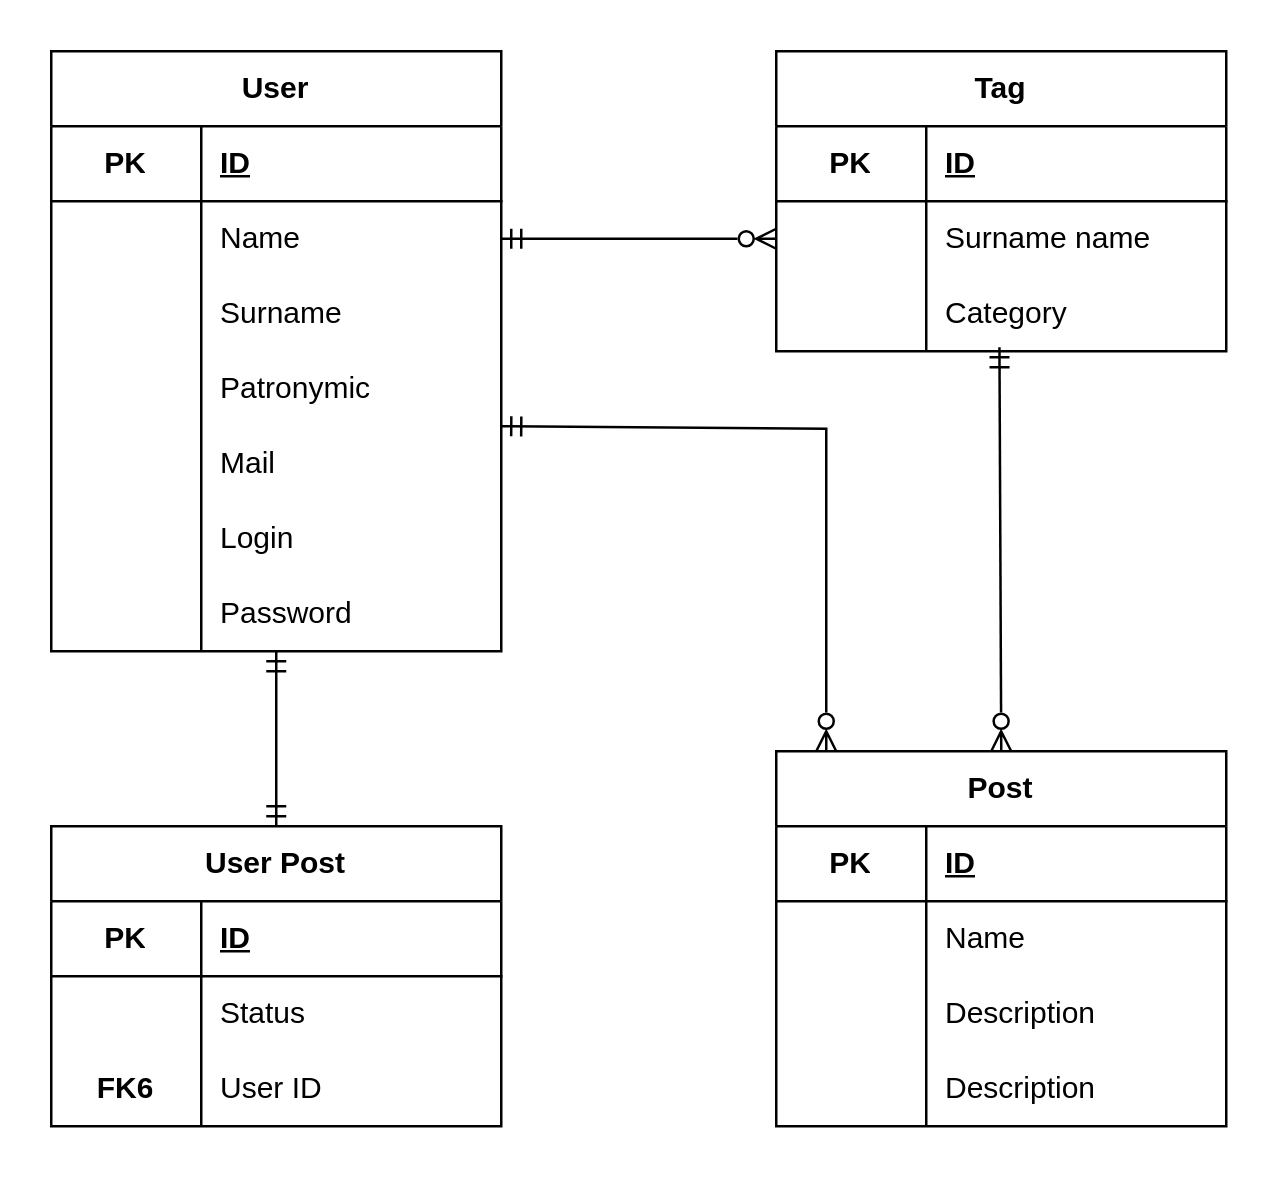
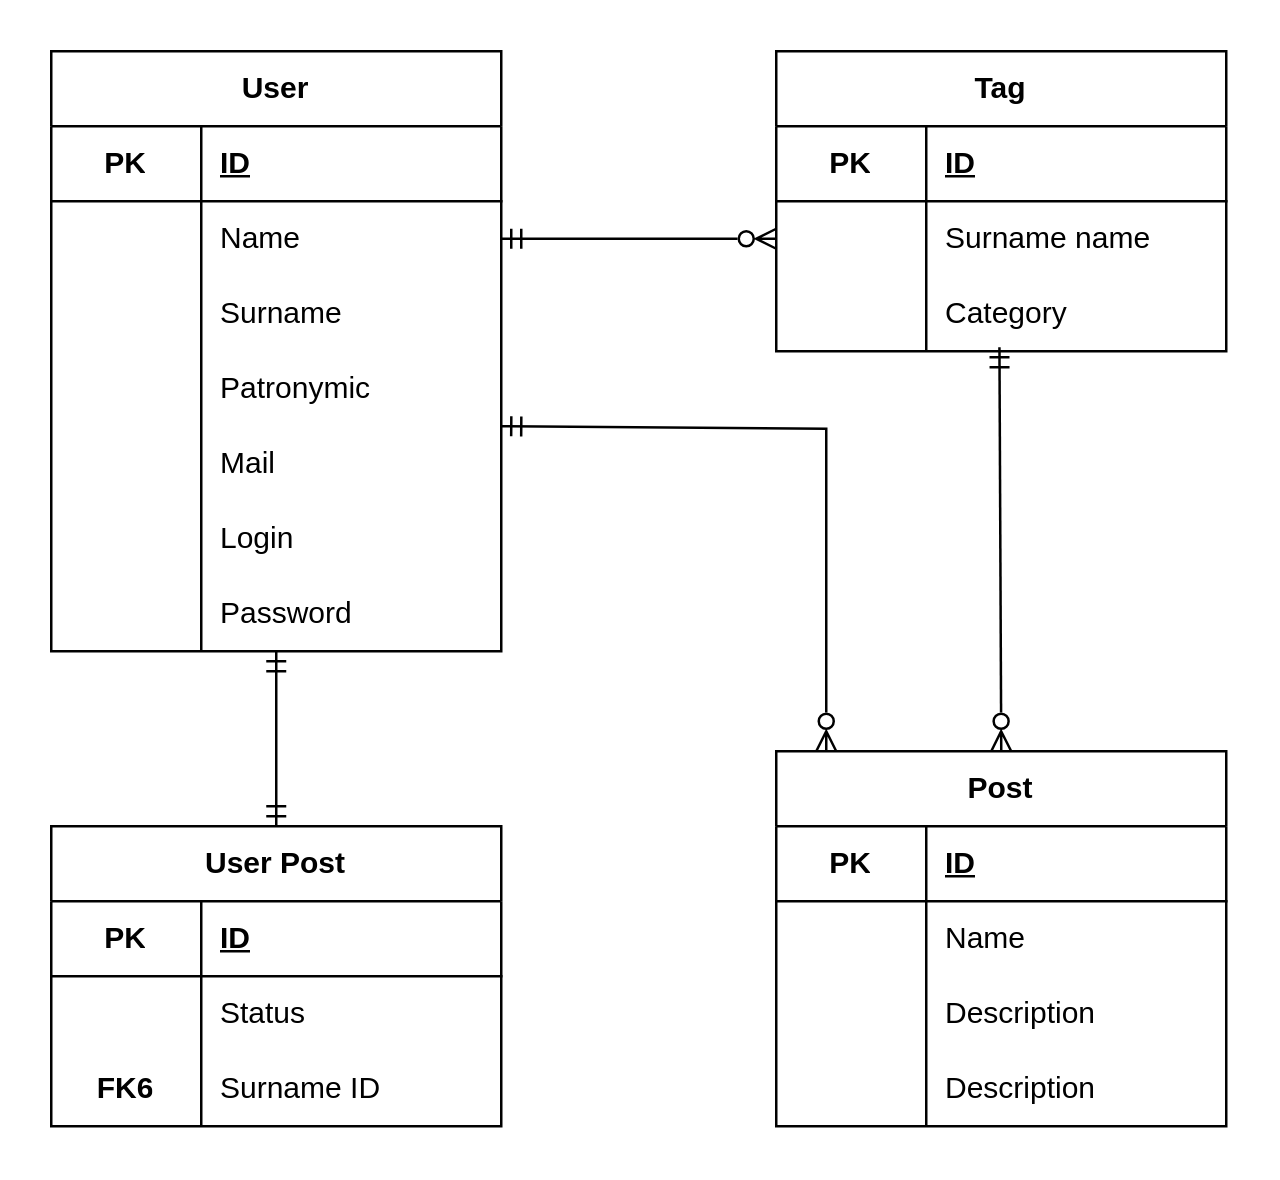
- <mxCell id="43" value="User ID" style="shape=partialRectangle;connectable=0;fillColor=none;top=0;left=0;bottom=0;right=0;align=left;spacingLeft=6;overflow=hidden;html=1;whiteSpace=wrap;" vertex="1" parent="41"><mxGeometry x="60" width="120" height="30" as="geometry"><mxRectangle width="120" height="30" as="alternateBounds" /></mxGeometry></mxCell>
+ <mxCell id="43" value="Surname ID" style="shape=partialRectangle;connectable=0;fillColor=none;top=0;left=0;bottom=0;right=0;align=left;spacingLeft=6;overflow=hidden;html=1;whiteSpace=wrap;" vertex="1" parent="41"><mxGeometry x="60" width="120" height="30" as="geometry"><mxRectangle width="120" height="30" as="alternateBounds" /></mxGeometry></mxCell>
